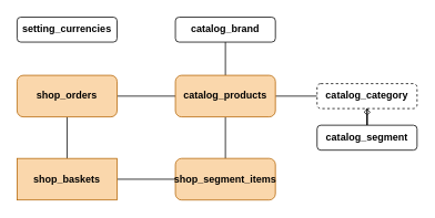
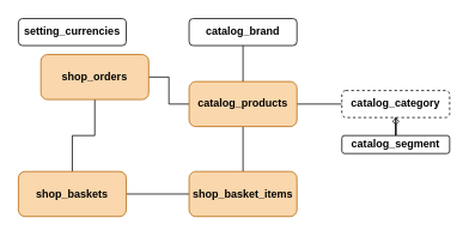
- <mxCell id="5" value="&lt;b&gt;shop_orders&lt;/b&gt;" style="rounded=1;whiteSpace=wrap;html=1;fillColor=#fad7ac;strokeColor=#b46504;" vertex="1" parent="1"><mxGeometry x="20" y="90" width="120" height="50" as="geometry" /></mxCell>
+ <mxCell id="5" value="&lt;b&gt;shop_orders&lt;/b&gt;" style="rounded=1;whiteSpace=wrap;html=1;fillColor=#fad7ac;strokeColor=#b46504;" vertex="1" parent="1"><mxGeometry x="45" y="60" width="120" height="50" as="geometry" /></mxCell>
- <mxCell id="16" value="&lt;b&gt;catalog_segment&lt;/b&gt;" style="rounded=1;whiteSpace=wrap;html=1;" vertex="1" parent="1"><mxGeometry x="380" y="150" width="120" height="30" as="geometry" /></mxCell>
+ <mxCell id="16" value="&lt;b&gt;catalog_segment&lt;/b&gt;" style="rounded=1;whiteSpace=wrap;html=1;" vertex="1" parent="1"><mxGeometry x="380" y="150" width="120" height="20" as="geometry" /></mxCell>
- <mxCell id="7" value="&lt;b&gt;shop_baskets&lt;/b&gt;" style="whiteSpace=wrap;html=1;fillColor=#fad7ac;strokeColor=#b46504;rounded=0;" vertex="1" parent="1"><mxGeometry x="20" y="190" width="120" height="50" as="geometry" /></mxCell>
+ <mxCell id="7" value="&lt;b&gt;shop_baskets&lt;/b&gt;" style="rounded=1;whiteSpace=wrap;html=1;fillColor=#fad7ac;strokeColor=#b46504;" vertex="1" parent="1"><mxGeometry x="20" y="190" width="120" height="50" as="geometry" /></mxCell>
- <mxCell id="9" value="&lt;div&gt;&lt;b&gt;shop_segment_items&lt;/b&gt;&lt;/div&gt;" style="rounded=1;whiteSpace=wrap;html=1;fillColor=#fad7ac;strokeColor=#b46504;" vertex="1" parent="1"><mxGeometry x="210" y="190" width="120" height="50" as="geometry" /></mxCell>
+ <mxCell id="9" value="&lt;div&gt;&lt;b&gt;shop_basket_items&lt;/b&gt;&lt;/div&gt;" style="rounded=1;whiteSpace=wrap;html=1;fillColor=#fad7ac;strokeColor=#b46504;" vertex="1" parent="1"><mxGeometry x="210" y="190" width="120" height="50" as="geometry" /></mxCell>
